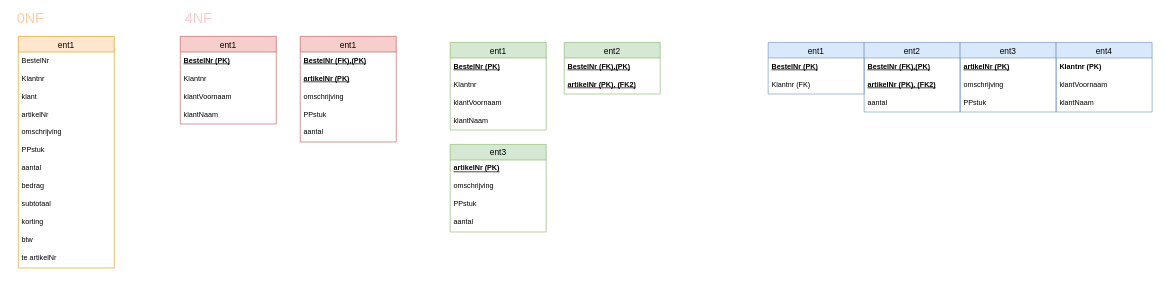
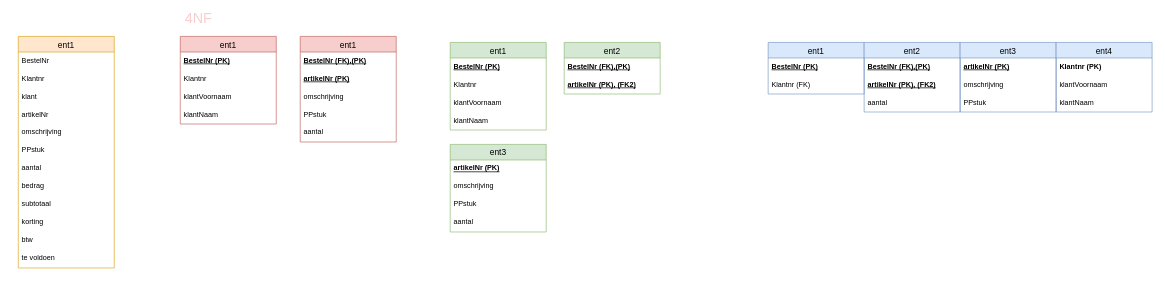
- <mxCell id="15" value="&lt;font style=&quot;font-size: 24px&quot; color=&quot;#ffce9f&quot;&gt;0NF&lt;/font&gt;" style="text;html=1;align=center;verticalAlign=middle;resizable=0;points=[];autosize=1;fontSize=11;fontColor=#97D077;" parent="1" vertex="1"><mxGeometry x="20" y="20" width="60" height="20" as="geometry" /></mxCell>
- <mxCell id="14" value="te artikelNr" style="text;strokeColor=none;fillColor=none;spacingLeft=4;spacingRight=4;overflow=hidden;rotatable=0;points=[[0,0.5],[1,0.5]];portConstraint=eastwest;fontSize=12;" parent="2" vertex="1"><mxGeometry y="356" width="160" height="30" as="geometry" /></mxCell>
+ <mxCell id="14" value="te voldoen" style="text;strokeColor=none;fillColor=none;spacingLeft=4;spacingRight=4;overflow=hidden;rotatable=0;points=[[0,0.5],[1,0.5]];portConstraint=eastwest;fontSize=12;" parent="2" vertex="1"><mxGeometry y="356" width="160" height="30" as="geometry" /></mxCell>
